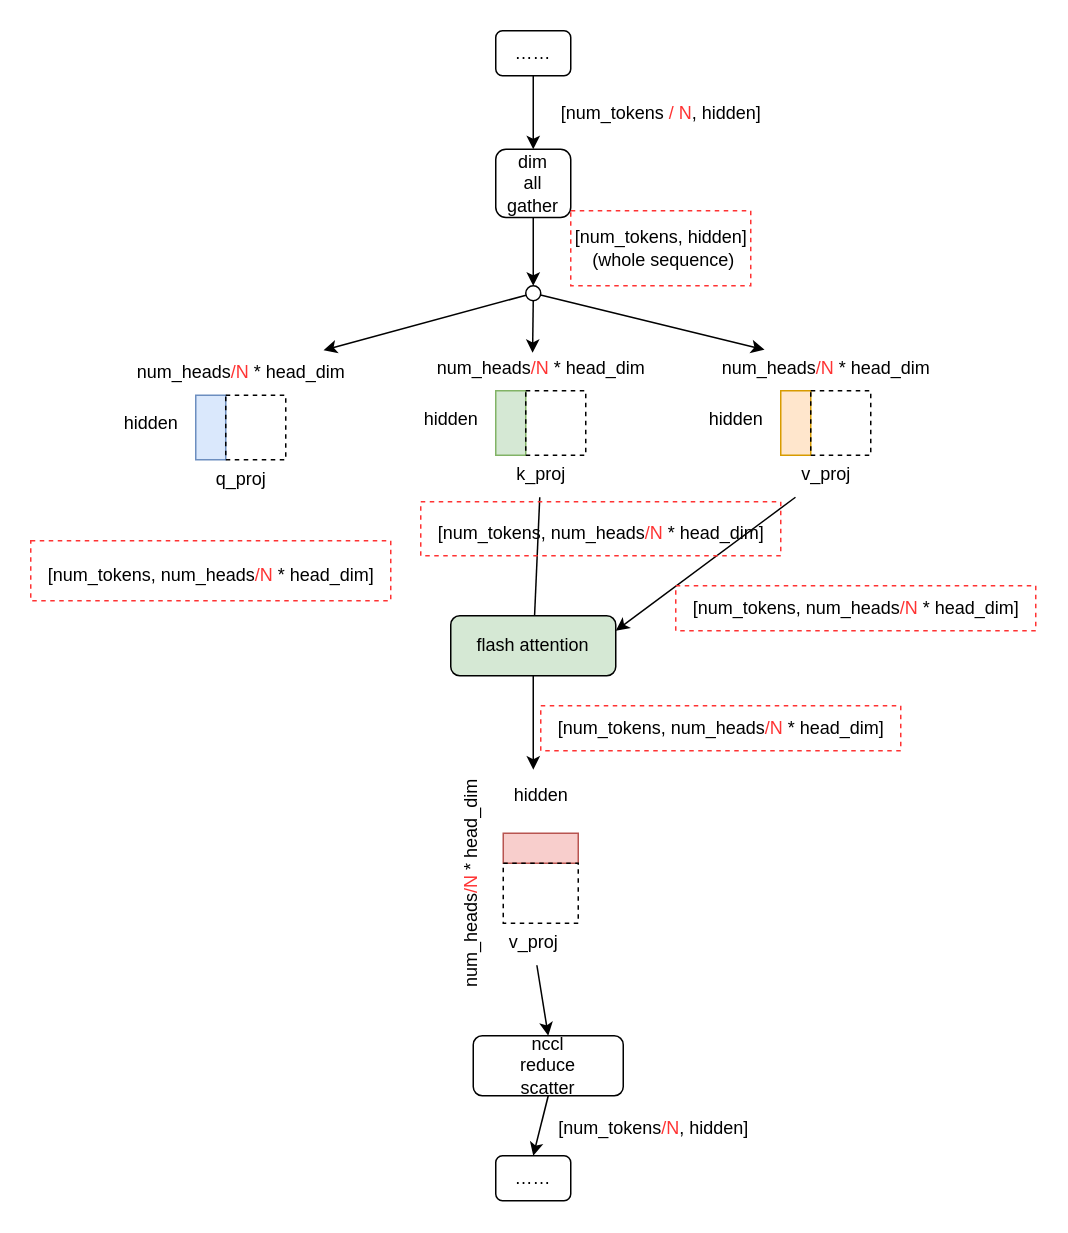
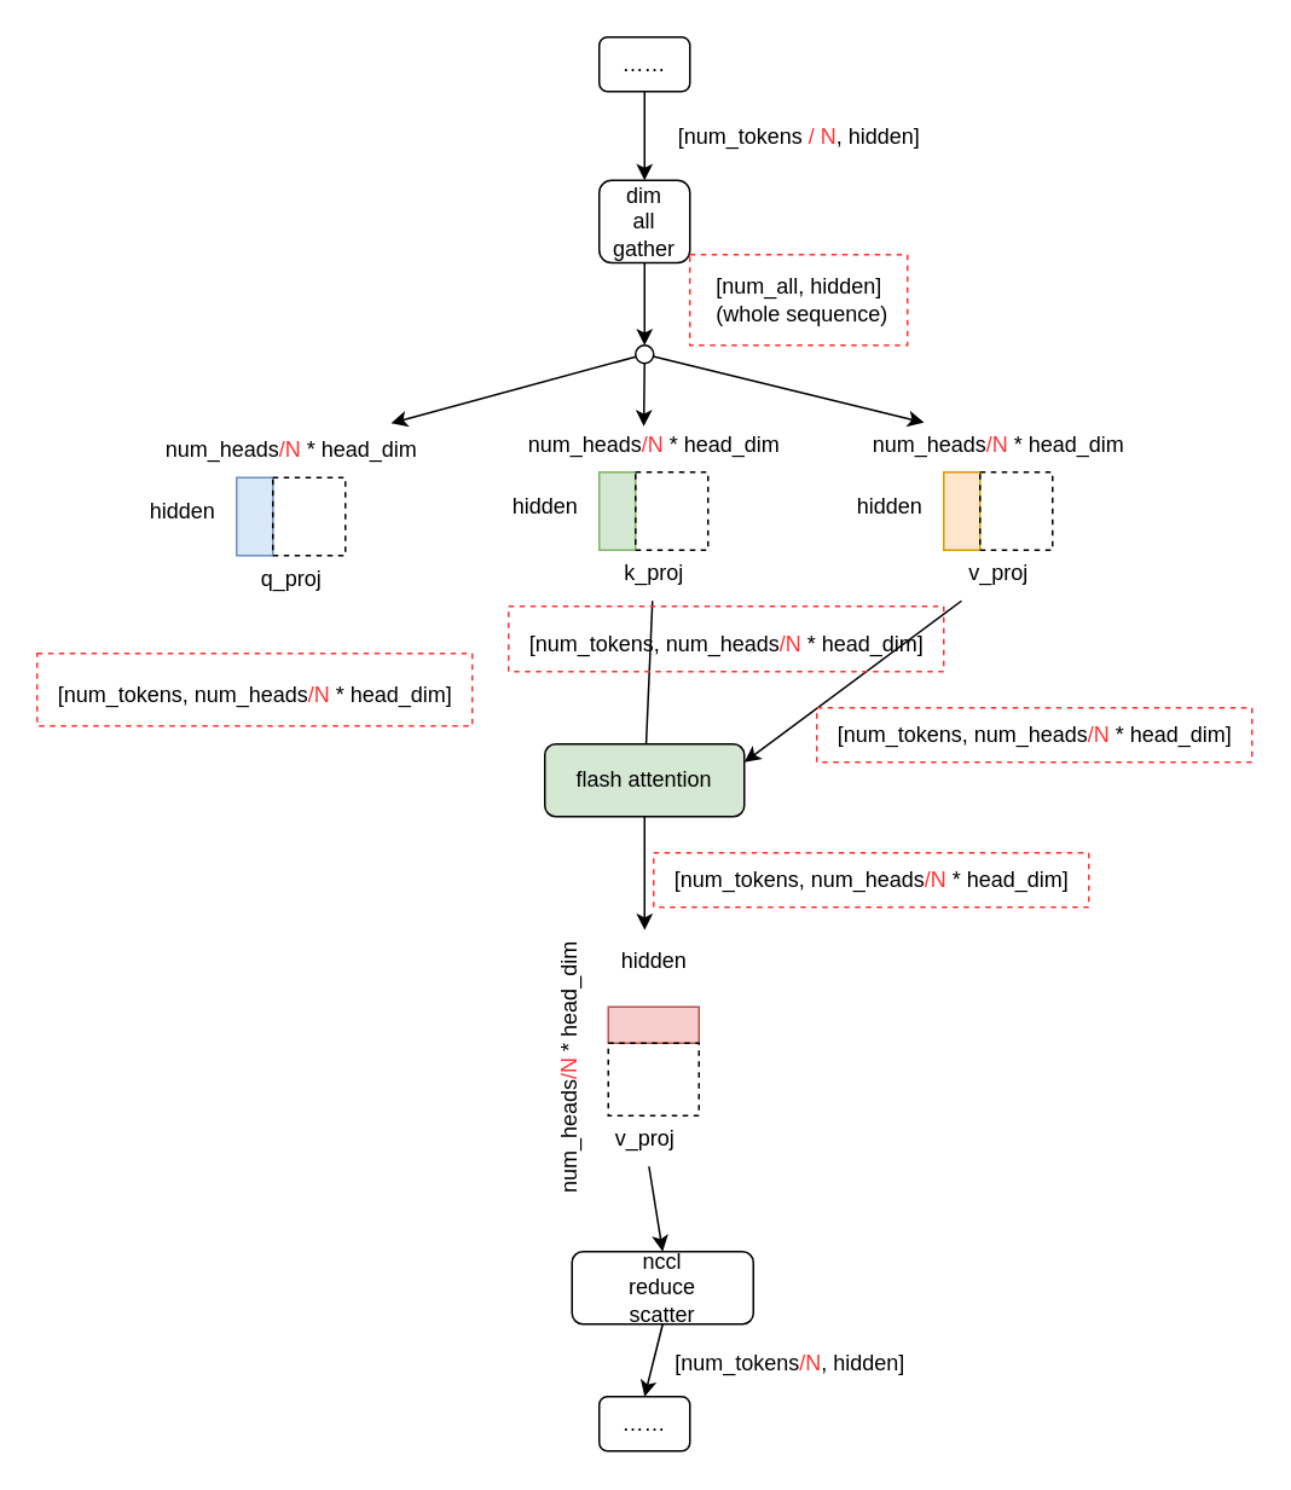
- <mxCell id="7" value="&lt;div&gt;[num_tokens, hidden]&lt;/div&gt;&amp;nbsp;(whole sequence)" style="text;html=1;align=center;verticalAlign=middle;resizable=0;points=[];autosize=1;strokeColor=none;fillColor=none;" vertex="1" parent="1"><mxGeometry x="370" y="145" width="140" height="40" as="geometry" /></mxCell>
+ <mxCell id="7" value="&lt;div&gt;[num_all, hidden]&lt;/div&gt;&amp;nbsp;(whole sequence)" style="text;html=1;align=center;verticalAlign=middle;resizable=0;points=[];autosize=1;strokeColor=none;fillColor=none;" vertex="1" parent="1"><mxGeometry x="370" y="145" width="140" height="40" as="geometry" /></mxCell>
